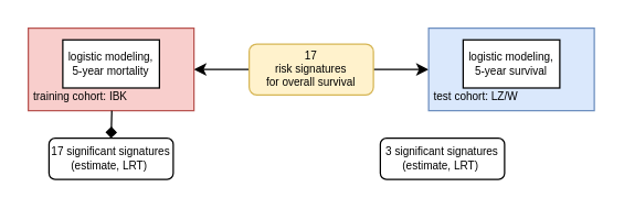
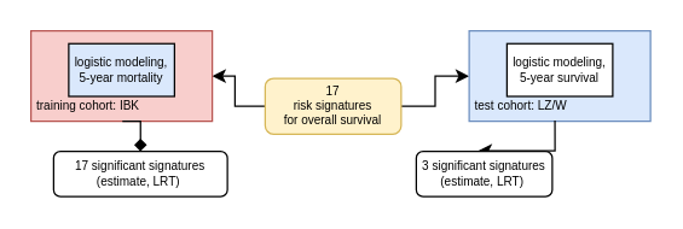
- <mxCell id="10" value="logistic modeling, 5-year mortality" style="rounded=0;fontSize=8;whiteSpace=wrap;html=1;" parent="1" vertex="1"><mxGeometry x="45" y="28.5" width="70" height="35" as="geometry" /></mxCell>
+ <mxCell id="10" value="logistic modeling, 5-year mortality" style="rounded=0;fontSize=8;whiteSpace=wrap;html=1;fillColor=#dae8fc;" parent="1" vertex="1"><mxGeometry x="45" y="28.5" width="70" height="35" as="geometry" /></mxCell>
- <mxCell id="4" value="17&lt;br style=&quot;font-size: 8px&quot;&gt;risk signatures&lt;br&gt;for overall survival" style="rounded=1;whiteSpace=wrap;html=1;fontSize=8;fillColor=#fff2cc;strokeColor=#d6b656;" parent="1" vertex="1"><mxGeometry x="180" y="31.5" width="90" height="37" as="geometry" /></mxCell>
+ <mxCell id="4" value="17&lt;br style=&quot;font-size: 8px&quot;&gt;risk signatures&lt;br&gt;for overall survival" style="rounded=1;whiteSpace=wrap;html=1;fontSize=8;fillColor=#fff2cc;strokeColor=#d6b656;" parent="1" vertex="1"><mxGeometry x="175" y="51.5" width="90" height="37" as="geometry" /></mxCell>
+ <mxCell id="6" style="edgeStyle=orthogonalEdgeStyle;rounded=0;orthogonalLoop=1;jettySize=auto;html=1;exitX=0.75;exitY=1;exitDx=0;exitDy=0;entryX=0.457;entryY=-0.024;entryDx=0;entryDy=0;entryPerimeter=0;fontSize=8;" parent="1" source="7" target="14" edge="1"><mxGeometry relative="1" as="geometry" /></mxCell>
- <mxCell id="13" value="17 significant signatures (estimate, LRT)&amp;nbsp;" style="rounded=1;whiteSpace=wrap;html=1;fontSize=8;" parent="1" vertex="1"><mxGeometry x="35" y="100" width="90" height="30" as="geometry" /></mxCell>
+ <mxCell id="13" value="17 significant signatures (estimate, LRT)&amp;nbsp;" style="rounded=1;whiteSpace=wrap;html=1;fontSize=8;" parent="1" vertex="1"><mxGeometry x="35" y="100" width="115" height="30" as="geometry" /></mxCell>
